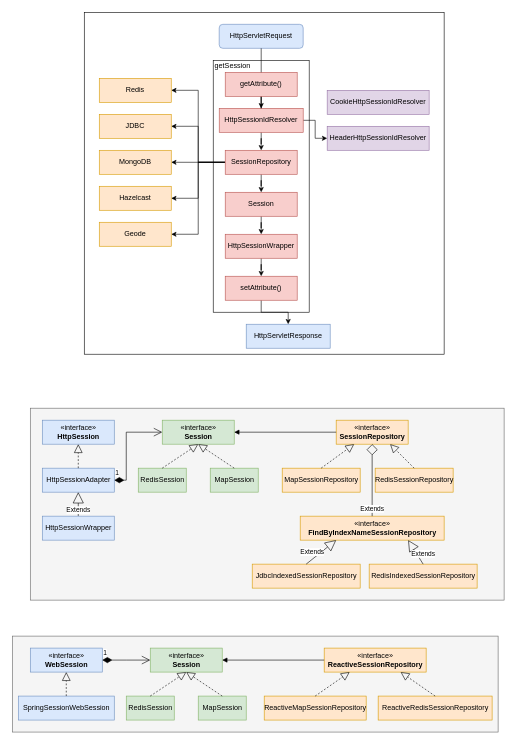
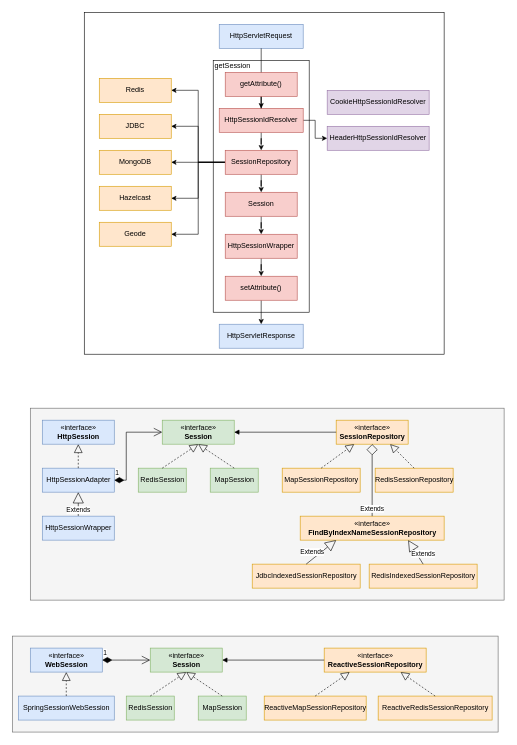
- <mxCell id="18" value="HttpServletRequest" style="whiteSpace=wrap;html=1;fillColor=#dae8fc;strokeColor=#6c8ebf;rounded=1;" parent="1" vertex="1"><mxGeometry x="365" y="40" width="140" height="40" as="geometry" /></mxCell>
+ <mxCell id="18" value="HttpServletRequest" style="rounded=0;whiteSpace=wrap;html=1;fillColor=#dae8fc;strokeColor=#6c8ebf;" parent="1" vertex="1"><mxGeometry x="365" y="40" width="140" height="40" as="geometry" /></mxCell>
- <mxCell id="32" value="HttpServletResponse" style="rounded=0;whiteSpace=wrap;html=1;fillColor=#dae8fc;strokeColor=#6c8ebf;" vertex="1" parent="1"><mxGeometry x="410" y="540" width="140" height="40" as="geometry" /></mxCell>
+ <mxCell id="32" value="HttpServletResponse" style="rounded=0;whiteSpace=wrap;html=1;fillColor=#dae8fc;strokeColor=#6c8ebf;" vertex="1" parent="1"><mxGeometry x="365" y="540" width="140" height="40" as="geometry" /></mxCell>
